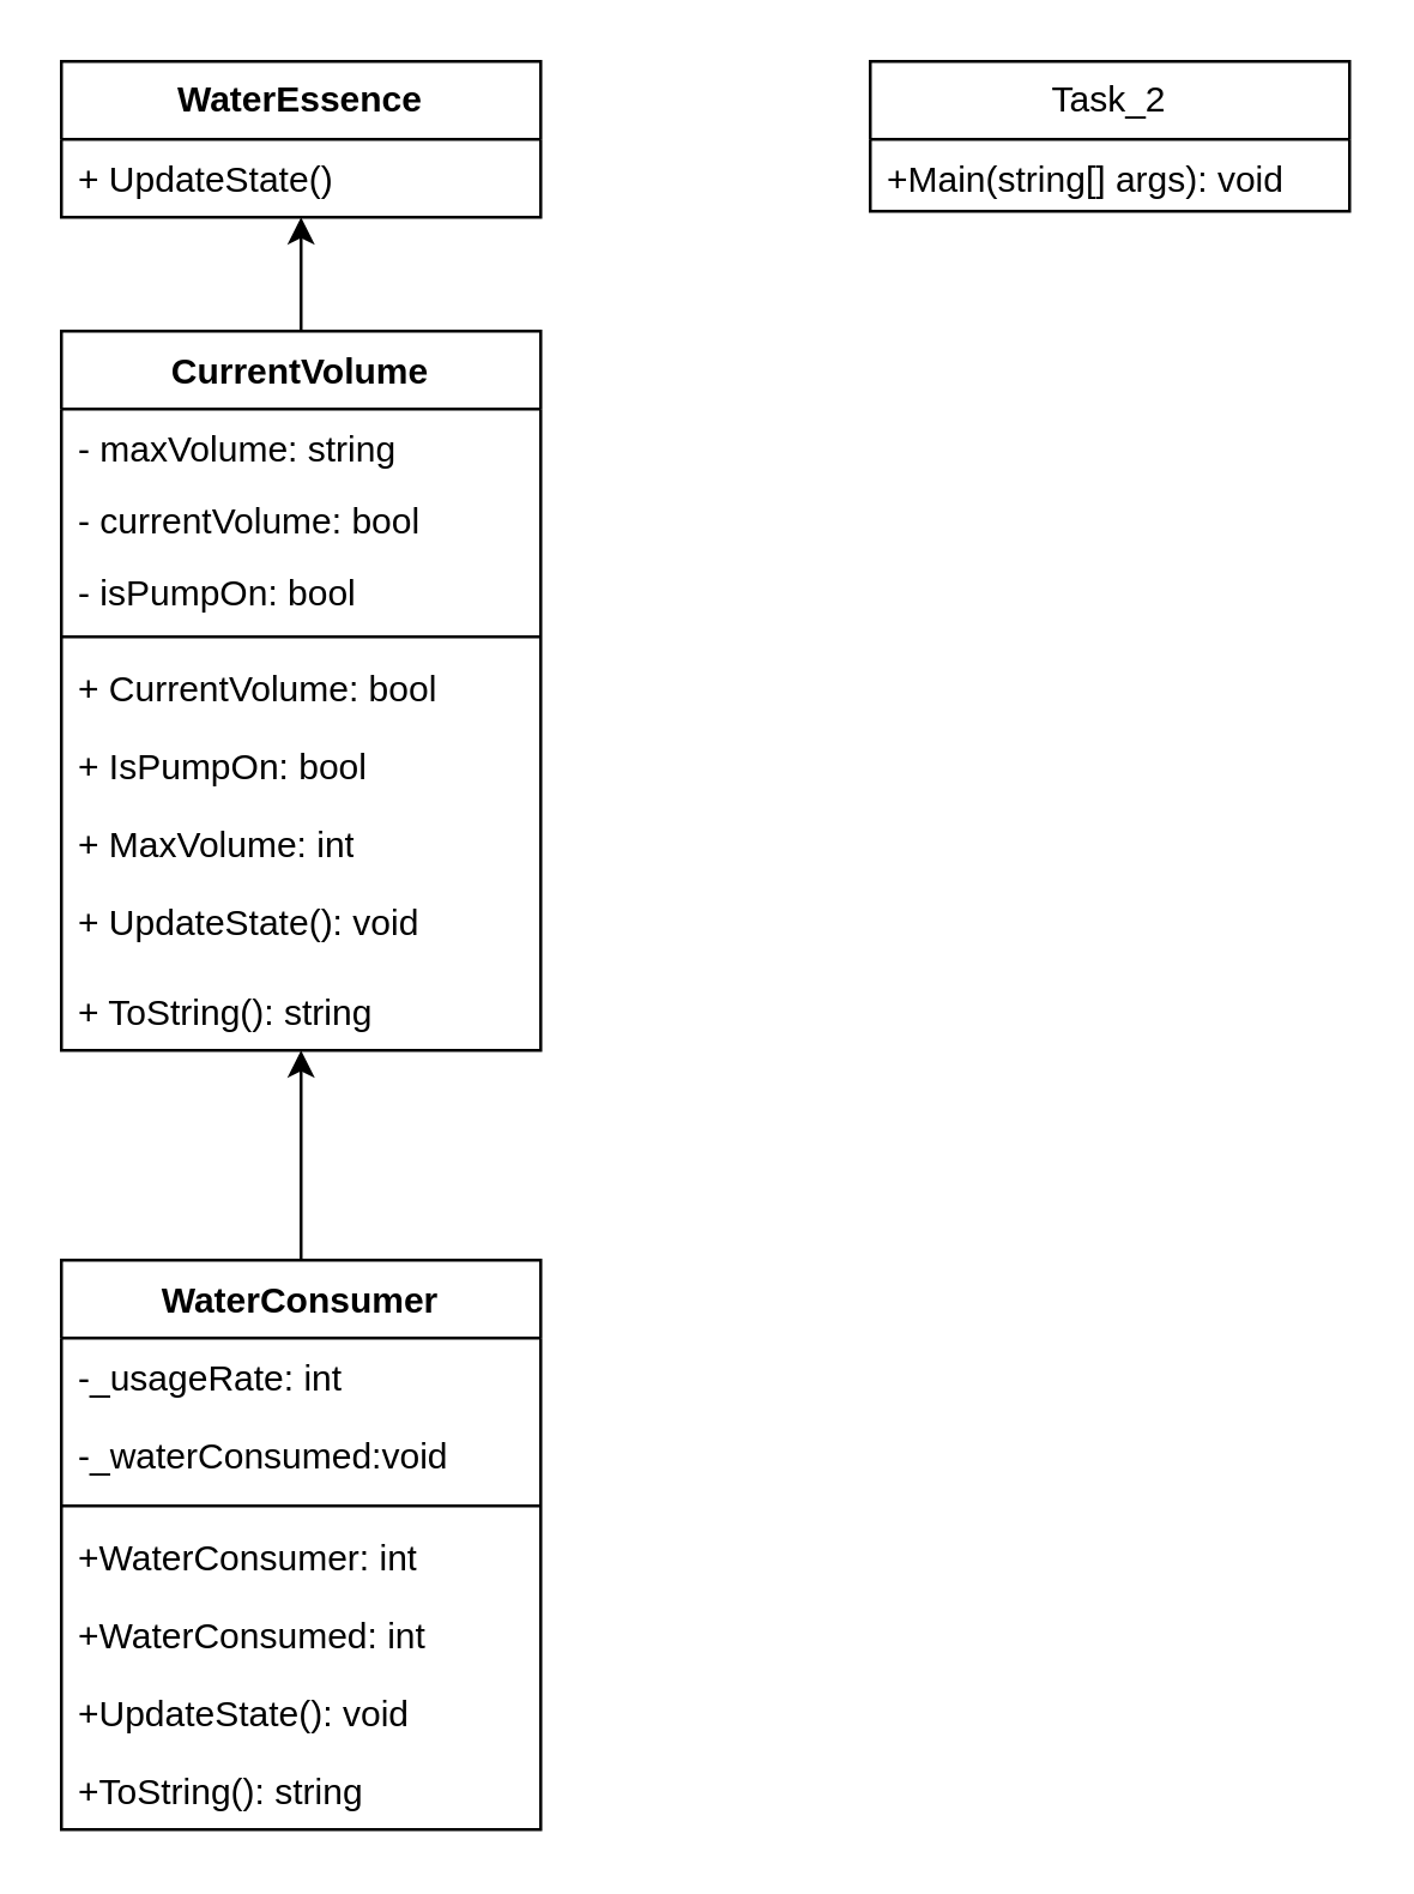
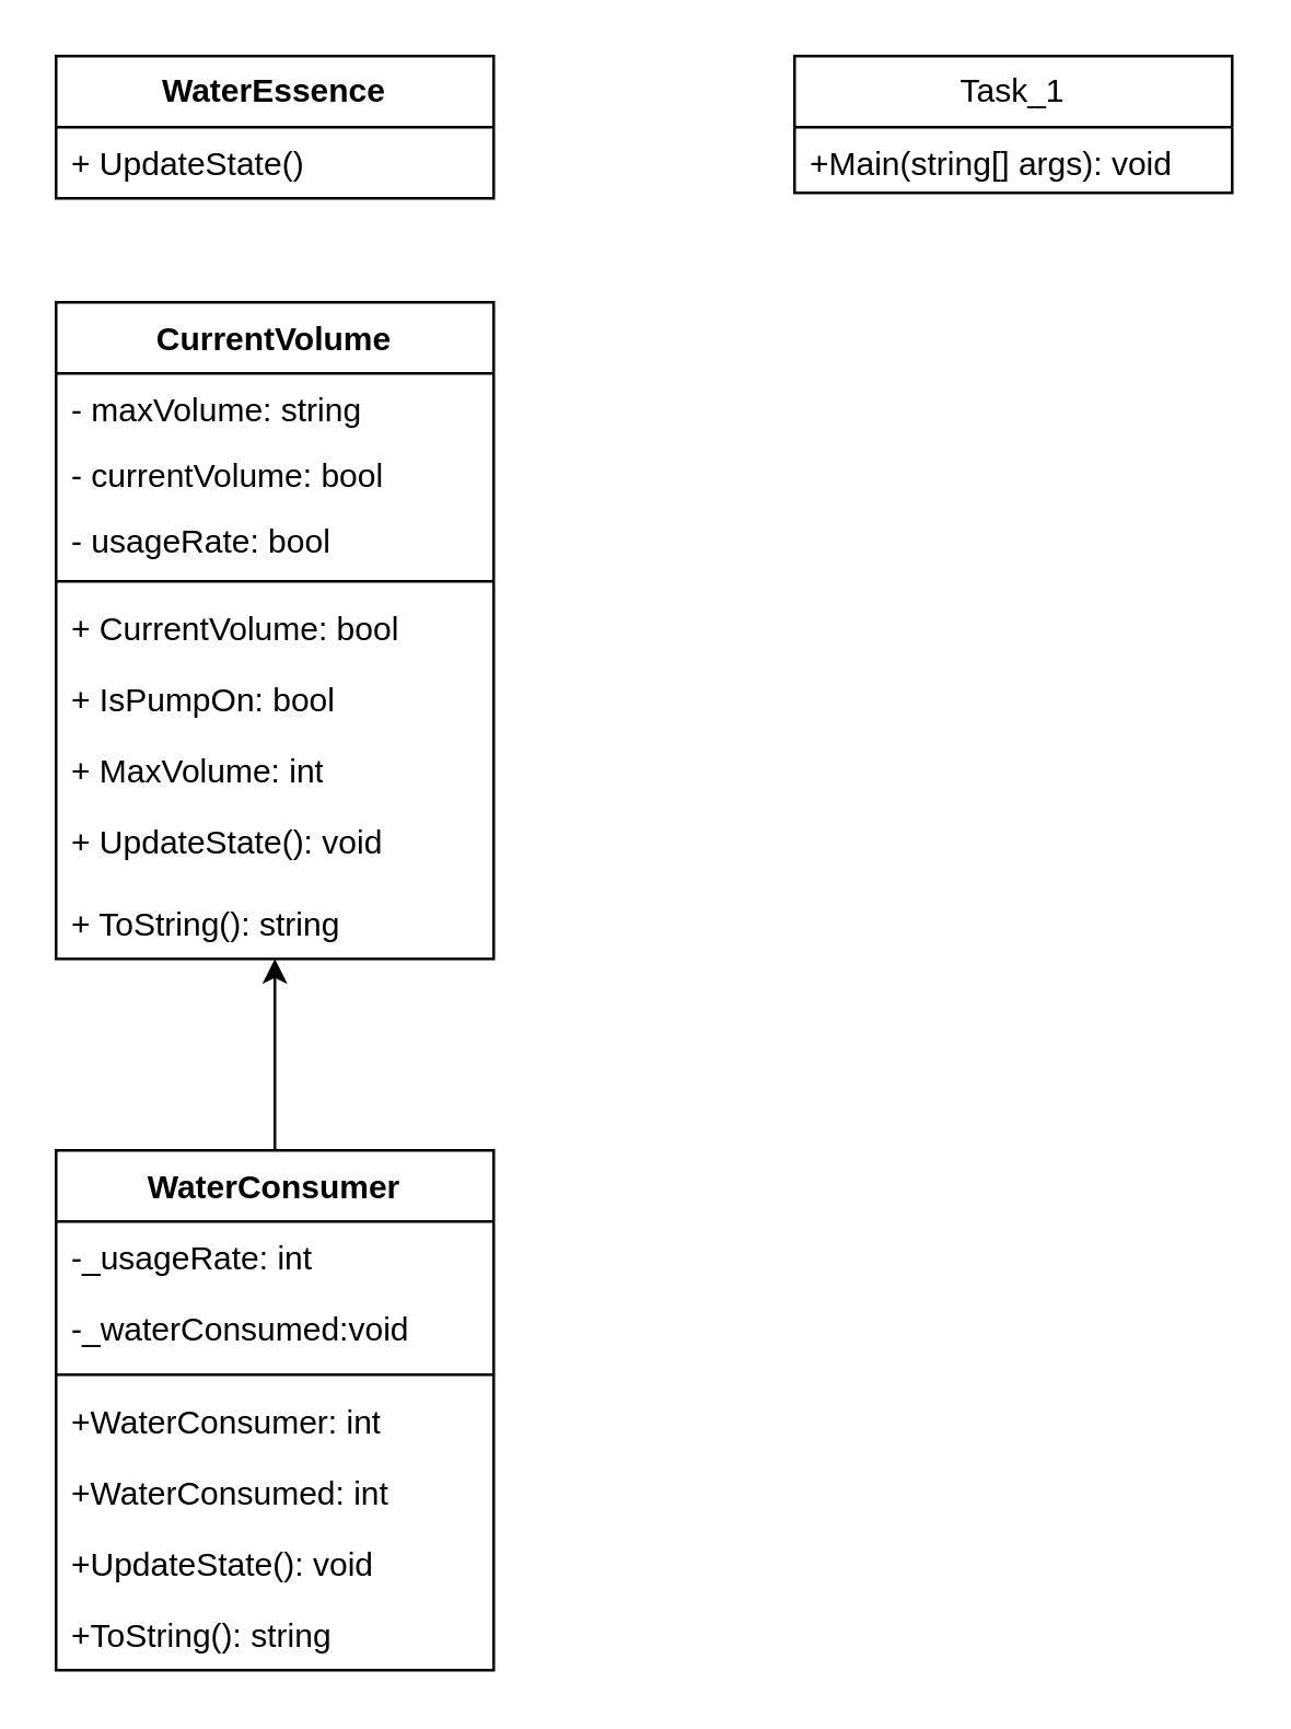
- <mxCell id="15" value="Task_2" style="swimlane;fontStyle=0;childLayout=stackLayout;horizontal=1;startSize=26;fillColor=none;horizontalStack=0;resizeParent=1;resizeParentMax=0;resizeLast=0;collapsible=1;marginBottom=0;whiteSpace=wrap;html=1;" vertex="1" parent="1"><mxGeometry x="290" y="20" width="160" height="50" as="geometry" /></mxCell>
+ <mxCell id="15" value="Task_1" style="swimlane;fontStyle=0;childLayout=stackLayout;horizontal=1;startSize=26;fillColor=none;horizontalStack=0;resizeParent=1;resizeParentMax=0;resizeLast=0;collapsible=1;marginBottom=0;whiteSpace=wrap;html=1;" vertex="1" parent="1"><mxGeometry x="290" y="20" width="160" height="50" as="geometry" /></mxCell>
- <mxCell id="2" value="" style="edgeStyle=orthogonalEdgeStyle;rounded=0;orthogonalLoop=1;jettySize=auto;html=1;" edge="1" parent="1" source="3" target="14"><mxGeometry relative="1" as="geometry"><Array as="points"><mxPoint x="100" y="90" /><mxPoint x="100" y="90" /></Array></mxGeometry></mxCell>
- <mxCell id="6" value="- isPumpOn: bool" style="text;strokeColor=none;fillColor=none;align=left;verticalAlign=top;spacingLeft=4;spacingRight=4;overflow=hidden;rotatable=0;points=[[0,0.5],[1,0.5]];portConstraint=eastwest;whiteSpace=wrap;html=1;" vertex="1" parent="3"><mxGeometry y="74" width="160" height="24" as="geometry" /></mxCell>
+ <mxCell id="6" value="- usageRate: bool" style="text;strokeColor=none;fillColor=none;align=left;verticalAlign=top;spacingLeft=4;spacingRight=4;overflow=hidden;rotatable=0;points=[[0,0.5],[1,0.5]];portConstraint=eastwest;whiteSpace=wrap;html=1;" vertex="1" parent="3"><mxGeometry y="74" width="160" height="24" as="geometry" /></mxCell>
